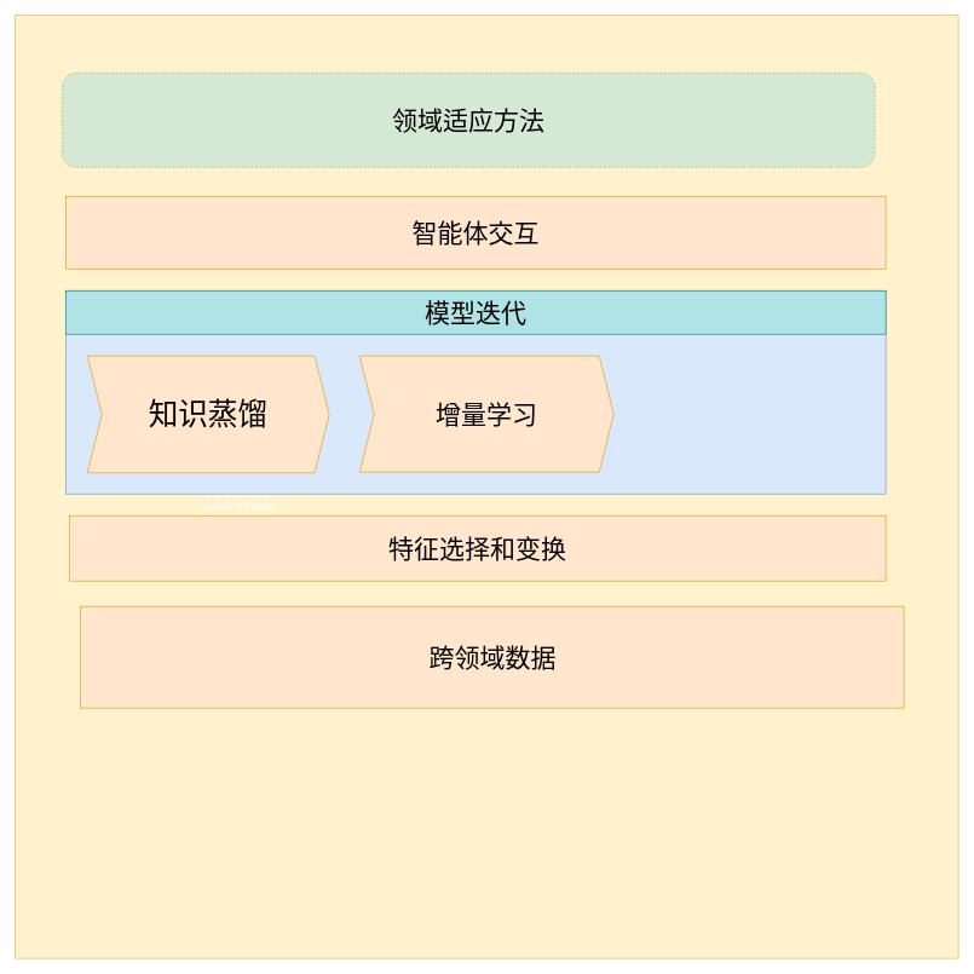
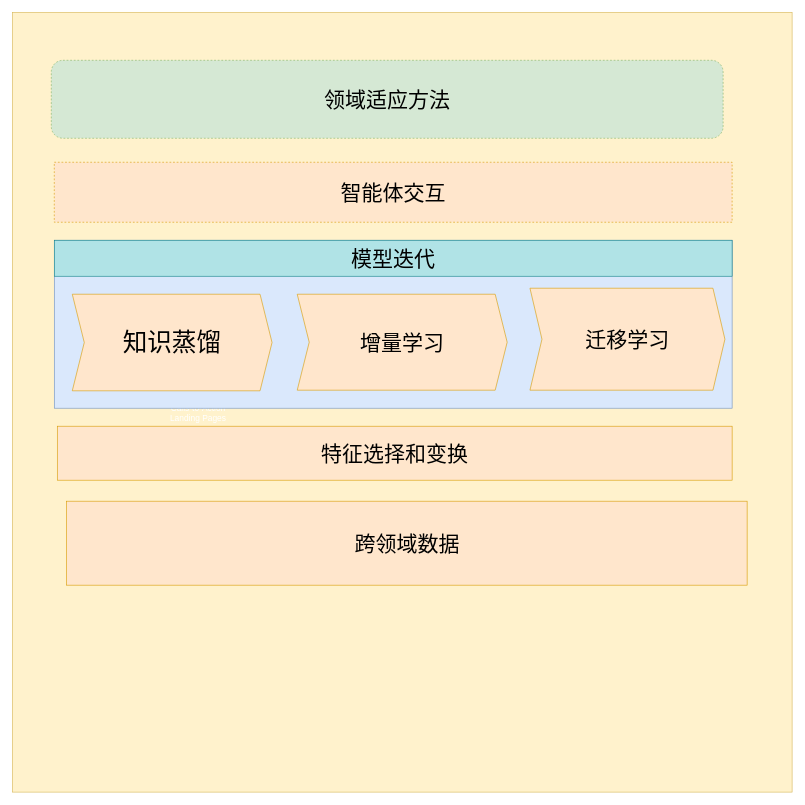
- <mxCell id="10" value="&lt;font style=&quot;font-size: 35px;&quot;&gt;智能体交互&lt;/font&gt;" style="rounded=0;whiteSpace=wrap;html=1;fillColor=#ffe6cc;strokeColor=#d79b00;" vertex="1" parent="1"><mxGeometry x="90" y="270" width="1130" height="100" as="geometry" /></mxCell>
+ <mxCell id="10" value="&lt;font style=&quot;font-size: 35px;&quot;&gt;智能体交互&lt;/font&gt;" style="rounded=0;whiteSpace=wrap;html=1;fillColor=#ffe6cc;strokeColor=#d79b00;dashed=1;" vertex="1" parent="1"><mxGeometry x="90" y="270" width="1130" height="100" as="geometry" /></mxCell>
+ <mxCell id="6" value="&lt;font style=&quot;font-size: 35px;&quot;&gt;迁移学习&lt;/font&gt;" style="rounded=0;whiteSpace=wrap;html=1;fillColor=#ffe6cc;strokeColor=#d79b00;shape=step;perimeter=stepPerimeter;fixedSize=1;" vertex="1" parent="1"><mxGeometry x="883" y="480" width="325" height="170" as="geometry" /></mxCell>
